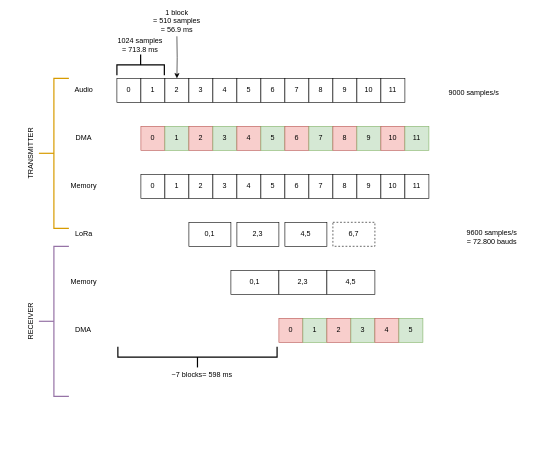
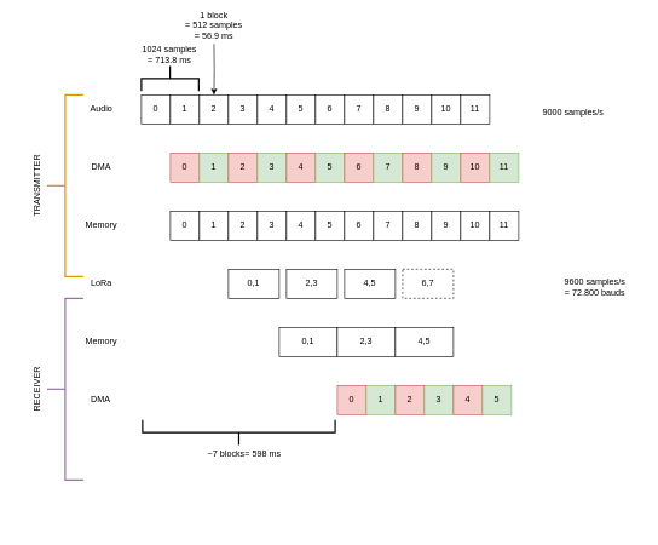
- <mxCell id="65" value="1 block &lt;br&gt;= 510 samples &lt;br&gt;= 56.9 ms" style="text;html=1;align=center;verticalAlign=middle;whiteSpace=wrap;rounded=0;" vertex="1" parent="1"><mxGeometry x="239" y="20" width="110" height="30" as="geometry" /></mxCell>
+ <mxCell id="65" value="1 block &lt;br&gt;= 512 samples &lt;br&gt;= 56.9 ms" style="text;html=1;align=center;verticalAlign=middle;whiteSpace=wrap;rounded=0;" vertex="1" parent="1"><mxGeometry x="239" y="20" width="110" height="30" as="geometry" /></mxCell>
